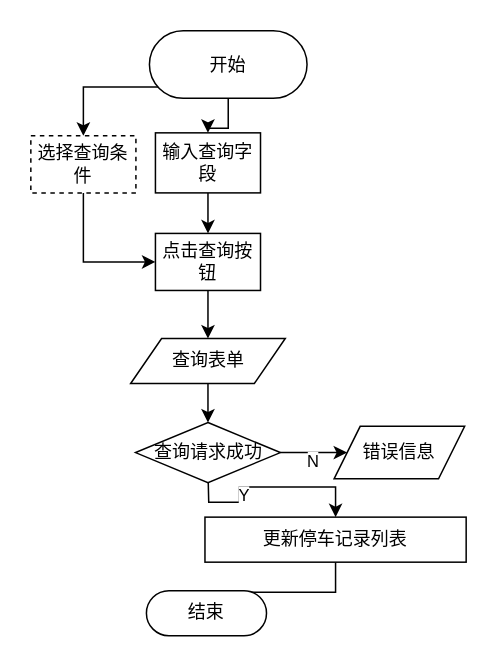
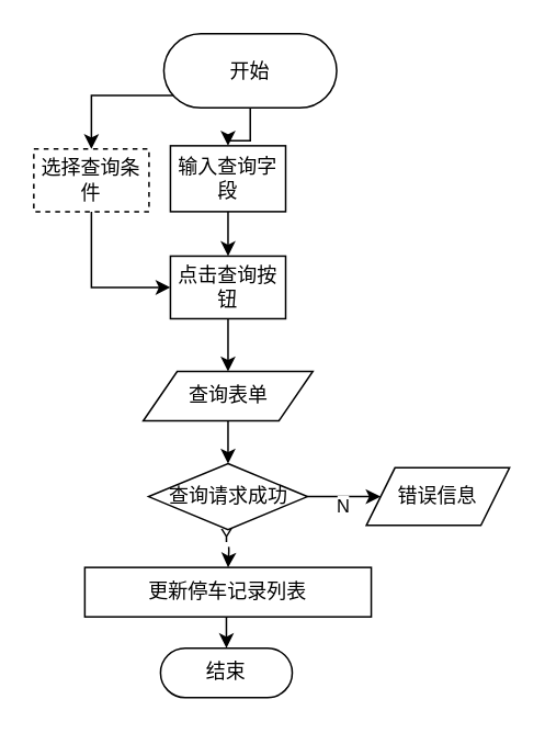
- <mxCell id="12" value="更新停车记录列表" style="html=1;dashed=0;whiteSpace=wrap;" vertex="1" parent="1"><mxGeometry x="136" y="344" width="174" height="30" as="geometry" /></mxCell>
+ <mxCell id="12" value="更新停车记录列表" style="html=1;dashed=0;whiteSpace=wrap;" vertex="1" parent="1"><mxGeometry x="51" y="344" width="174" height="30" as="geometry" /></mxCell>
